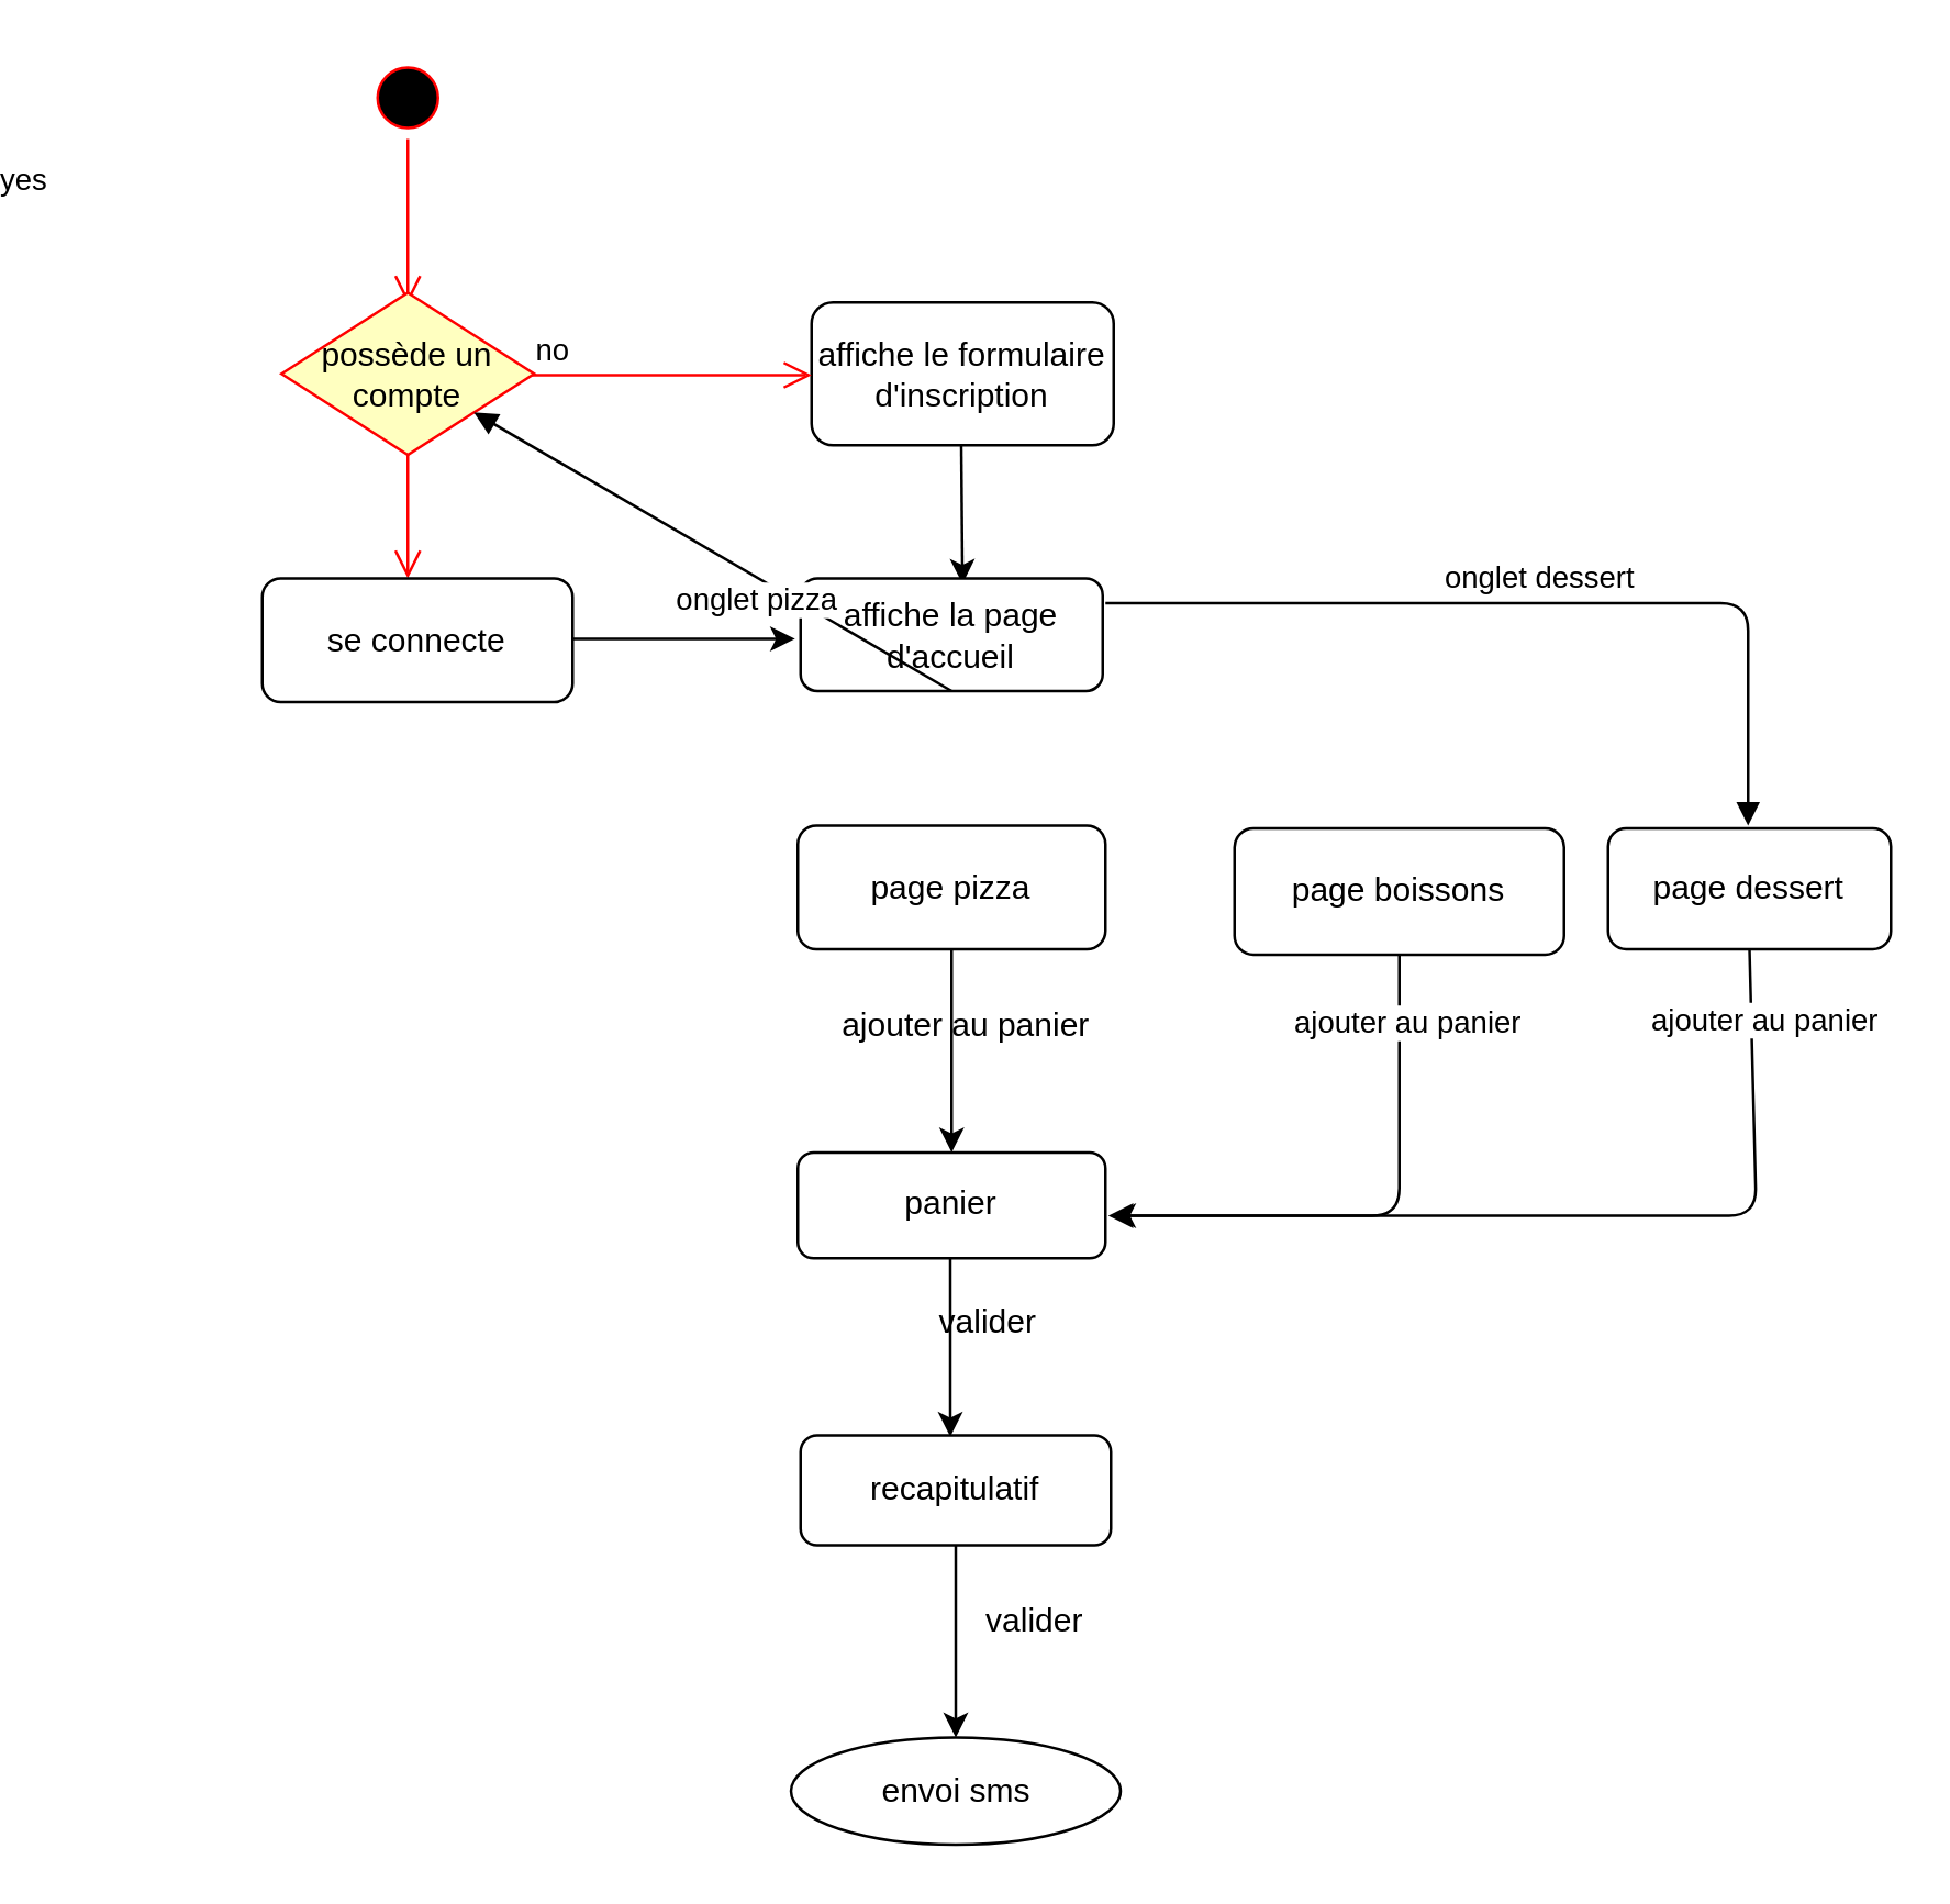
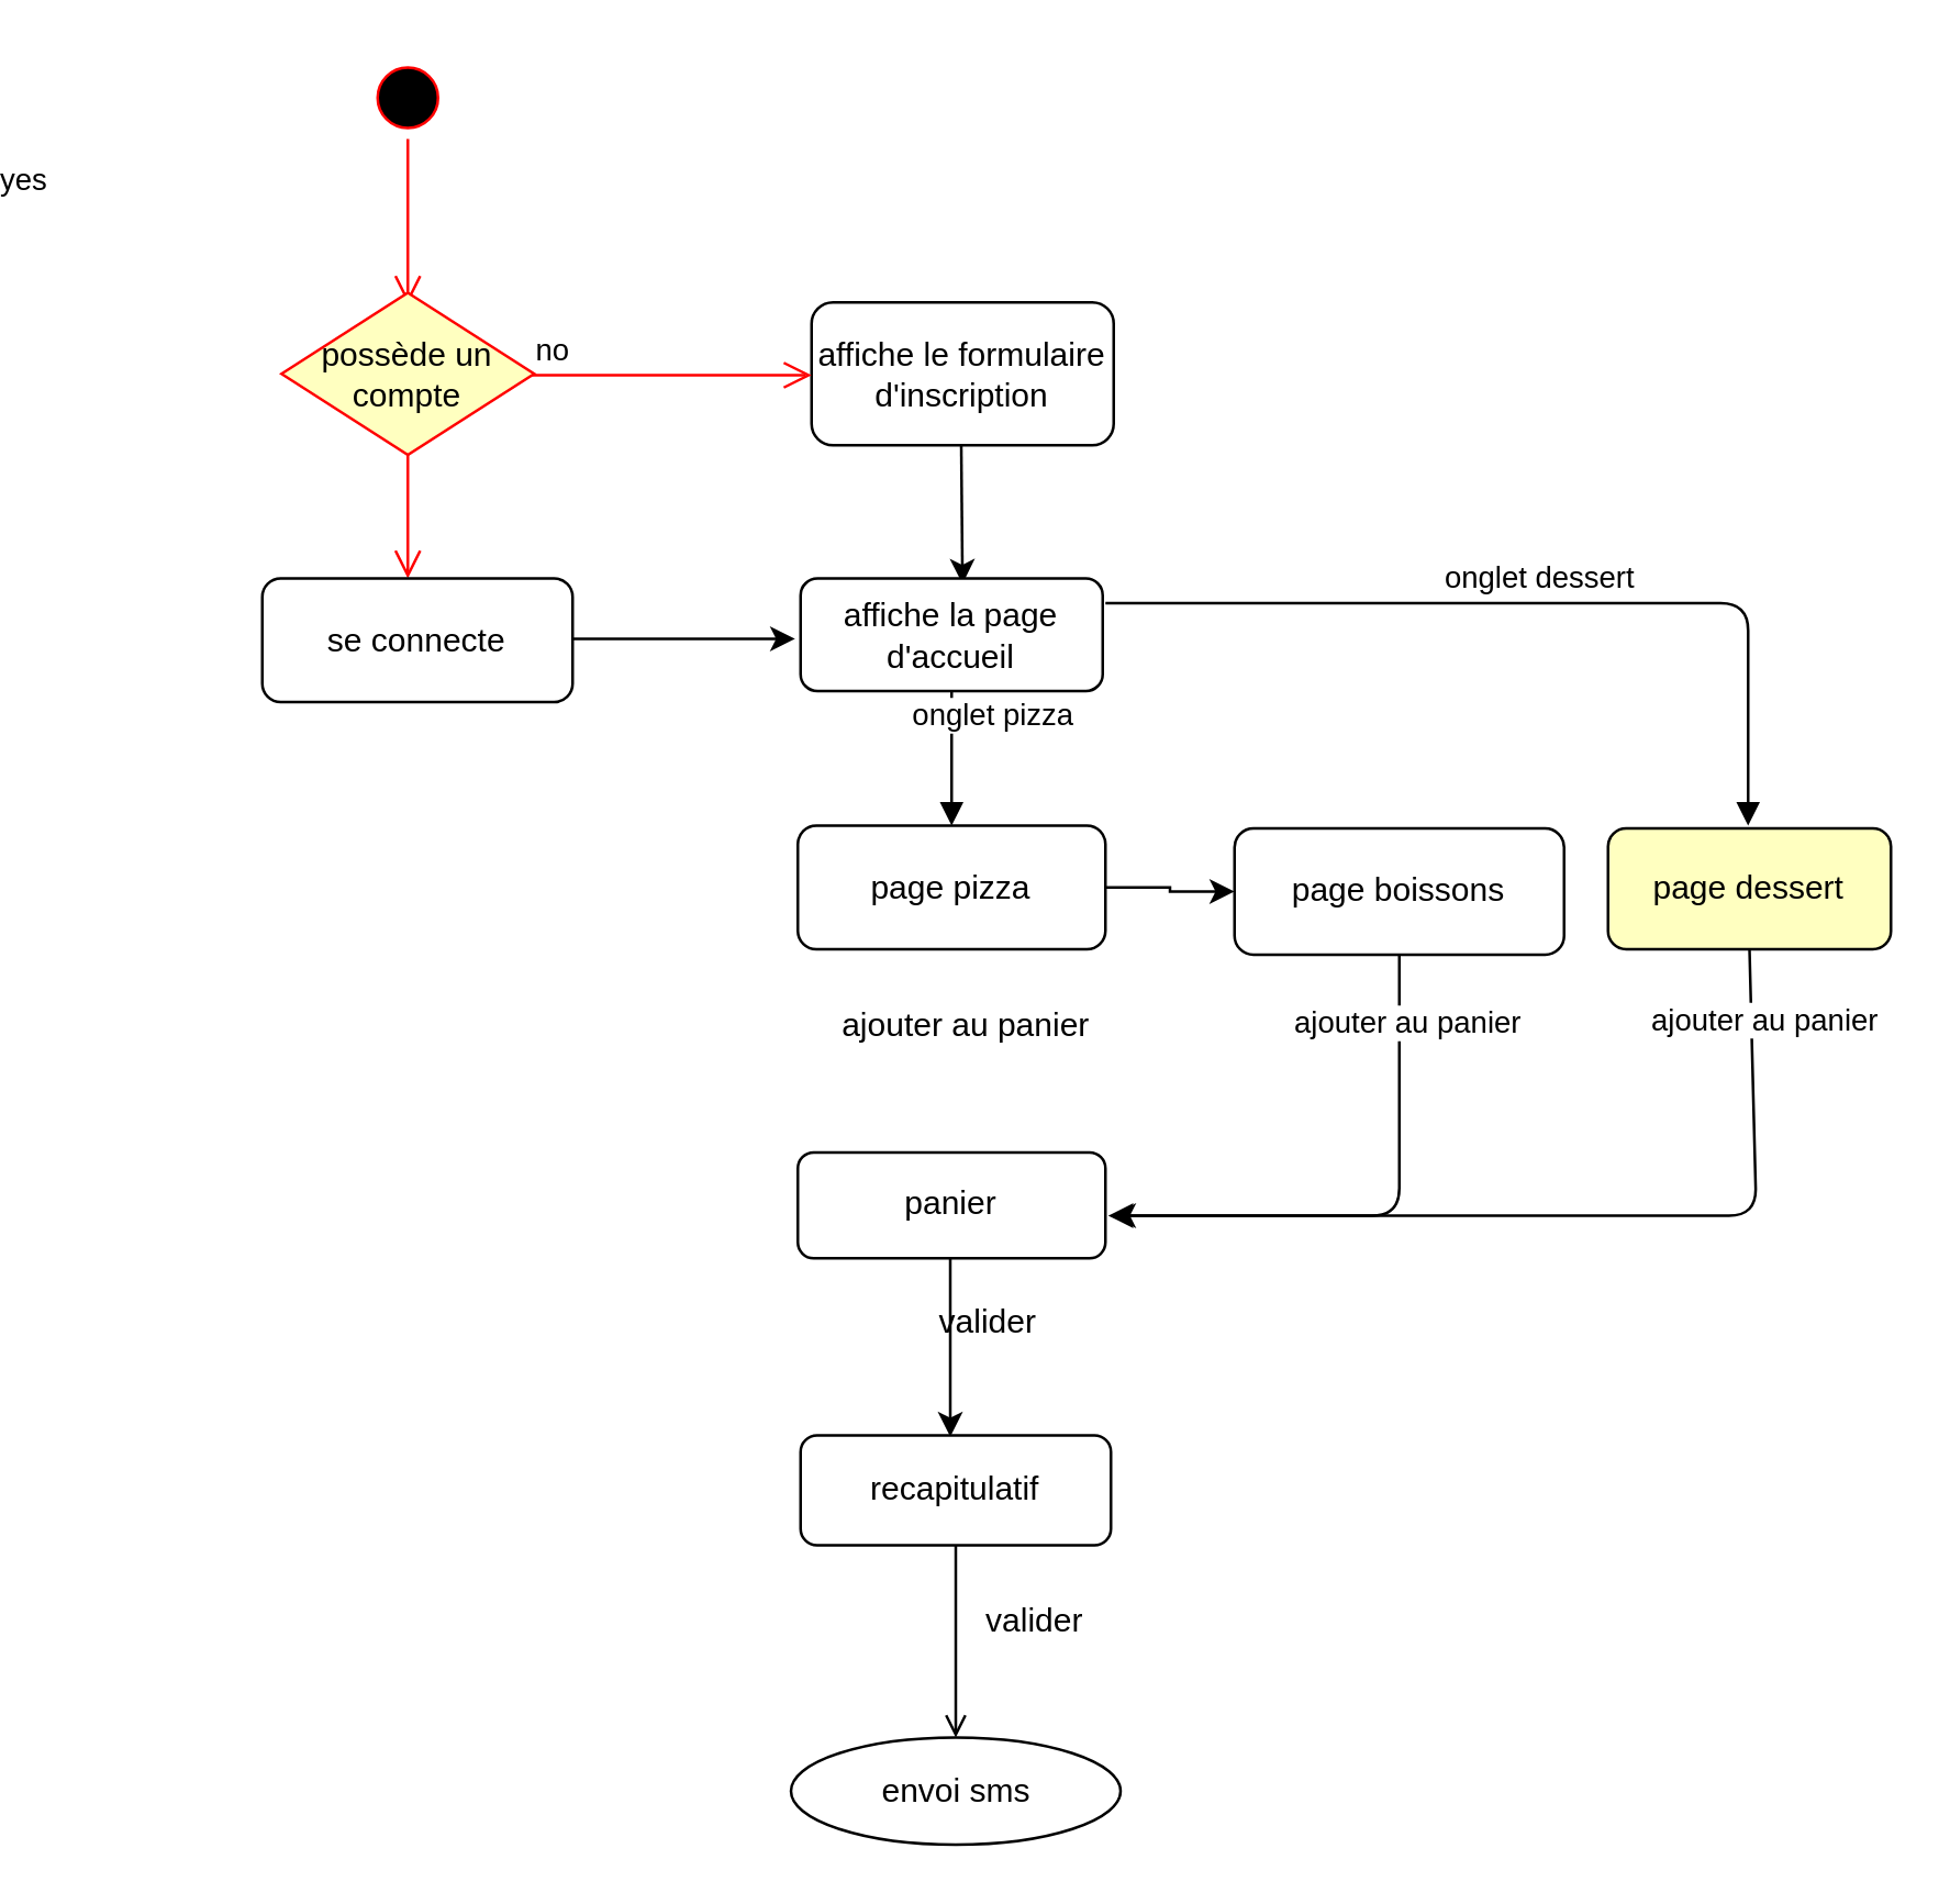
- <mxCell id="14" value="onglet pizza&lt;br&gt;" style="html=1;verticalAlign=bottom;endArrow=block;exitX=0.5;exitY=1;exitDx=0;exitDy=0;" edge="1" parent="1" source="11" target="5"><mxGeometry x="-0.265" y="15" width="80" relative="1" as="geometry"><mxPoint x="274.5" y="257" as="sourcePoint" /><mxPoint x="275" y="295" as="targetPoint" /><mxPoint as="offset" /></mxGeometry></mxCell>
+ <mxCell id="14" value="onglet pizza&lt;br&gt;" style="html=1;verticalAlign=bottom;endArrow=block;exitX=0.5;exitY=1;exitDx=0;exitDy=0;entryX=0.5;entryY=0;entryDx=0;entryDy=0;" edge="1" parent="1" source="11" target="13"><mxGeometry x="-0.265" y="15" width="80" relative="1" as="geometry"><mxPoint x="274.5" y="257" as="sourcePoint" /><mxPoint x="275" y="295" as="targetPoint" /><mxPoint as="offset" /></mxGeometry></mxCell>
- <mxCell id="17" value="page dessert" style="rounded=1;whiteSpace=wrap;html=1;" vertex="1" parent="1"><mxGeometry x="510" y="301" width="103" height="44" as="geometry" /></mxCell>
+ <mxCell id="17" value="page dessert" style="rounded=1;whiteSpace=wrap;html=1;fillColor=#ffffc0;" vertex="1" parent="1"><mxGeometry x="510" y="301" width="103" height="44" as="geometry" /></mxCell>
- <mxCell id="12" value="" style="edgeStyle=orthogonalEdgeStyle;rounded=0;orthogonalLoop=1;jettySize=auto;html=1;" edge="1" parent="1" source="13" target="18"><mxGeometry relative="1" as="geometry" /></mxCell>
+ <mxCell id="12" value="" style="edgeStyle=orthogonalEdgeStyle;rounded=0;orthogonalLoop=1;jettySize=auto;html=1;" edge="1" parent="1" source="13" target="15"><mxGeometry relative="1" as="geometry" /></mxCell>
- <mxCell id="26" value="" style="edgeStyle=orthogonalEdgeStyle;rounded=0;orthogonalLoop=1;jettySize=auto;html=1;" edge="1" parent="1" source="27" target="29"><mxGeometry relative="1" as="geometry" /></mxCell>
+ <mxCell id="26" value="" style="edgeStyle=orthogonalEdgeStyle;rounded=0;orthogonalLoop=1;jettySize=auto;html=1;endArrow=open;" edge="1" parent="1" source="27" target="29"><mxGeometry relative="1" as="geometry" /></mxCell>
